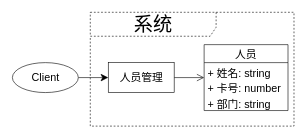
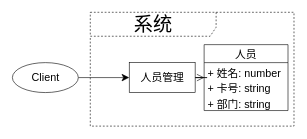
- <mxCell id="4" value="+ 姓名: string" style="text;strokeColor=none;fillColor=none;align=left;verticalAlign=top;spacingLeft=4;spacingRight=4;overflow=hidden;rotatable=0;points=[[0,0.5],[1,0.5]];portConstraint=eastwest;fontSize=18;" parent="3" vertex="1"><mxGeometry y="30" width="140" height="26" as="geometry" /></mxCell>
+ <mxCell id="4" value="+ 姓名: number" style="text;strokeColor=none;fillColor=none;align=left;verticalAlign=top;spacingLeft=4;spacingRight=4;overflow=hidden;rotatable=0;points=[[0,0.5],[1,0.5]];portConstraint=eastwest;fontSize=18;" parent="3" vertex="1"><mxGeometry y="30" width="140" height="26" as="geometry" /></mxCell>
- <mxCell id="8" value="人员管理" style="html=1;fontSize=18;" parent="1" vertex="1"><mxGeometry x="180" y="104" width="110" height="50" as="geometry" /></mxCell>
+ <mxCell id="8" value="人员管理" style="html=1;fontSize=18;" parent="1" vertex="1"><mxGeometry x="215" y="104" width="110" height="50" as="geometry" /></mxCell>
- <mxCell id="5" value="+ 卡号: number" style="text;strokeColor=none;fillColor=none;align=left;verticalAlign=top;spacingLeft=4;spacingRight=4;overflow=hidden;rotatable=0;points=[[0,0.5],[1,0.5]];portConstraint=eastwest;fontSize=18;" parent="3" vertex="1"><mxGeometry y="56" width="140" height="26" as="geometry" /></mxCell>
+ <mxCell id="5" value="+ 卡号: string" style="text;strokeColor=none;fillColor=none;align=left;verticalAlign=top;spacingLeft=4;spacingRight=4;overflow=hidden;rotatable=0;points=[[0,0.5],[1,0.5]];portConstraint=eastwest;fontSize=18;" parent="3" vertex="1"><mxGeometry y="56" width="140" height="26" as="geometry" /></mxCell>
